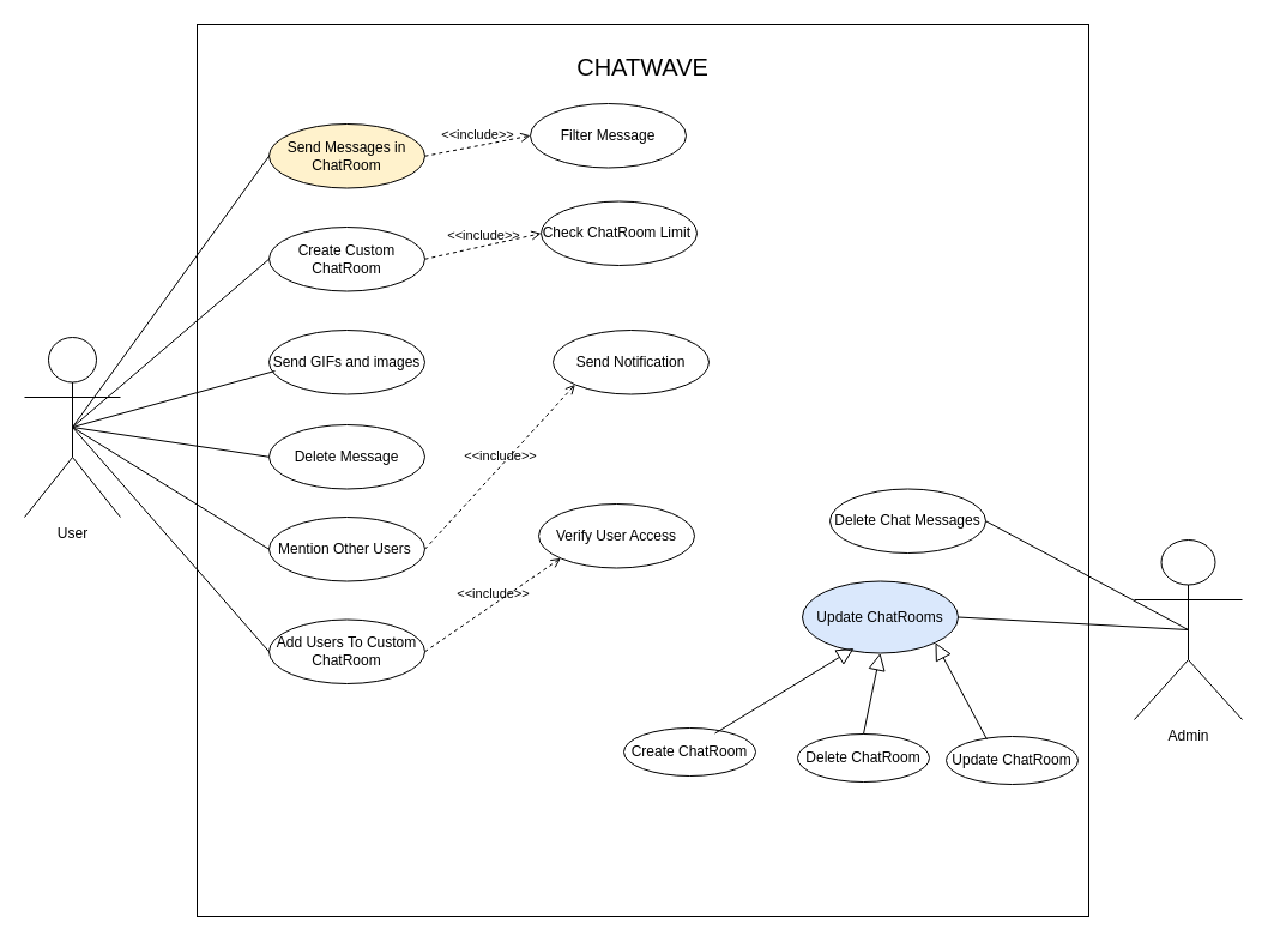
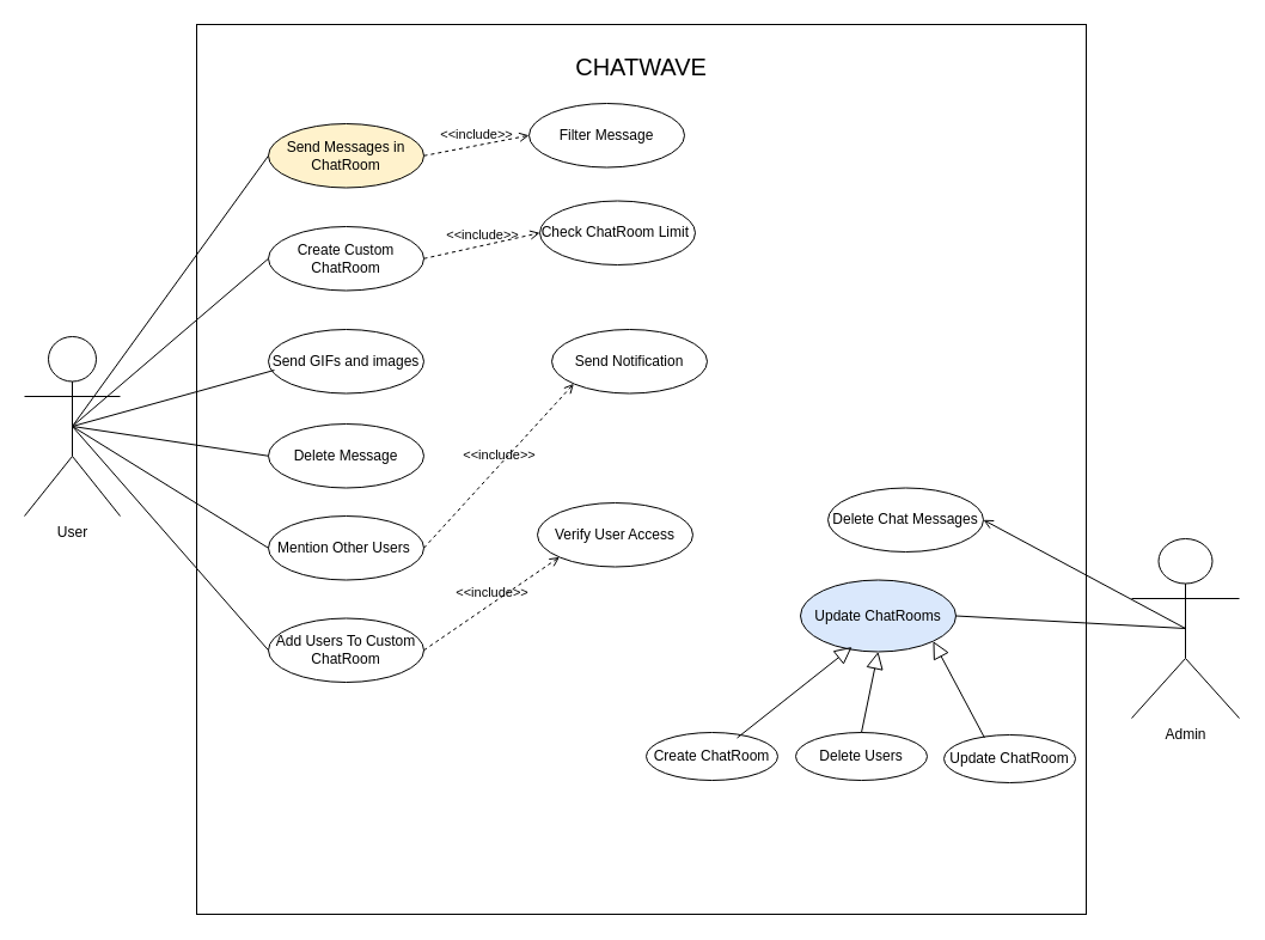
- <mxCell id="14" value="" style="endArrow=none;html=1;rounded=0;entryX=1;entryY=0.5;entryDx=0;entryDy=0;exitX=0.5;exitY=0.5;exitDx=0;exitDy=0;exitPerimeter=0;" edge="1" parent="1" source="5" target="6"><mxGeometry width="50" height="50" relative="1" as="geometry"><mxPoint x="84" y="262" as="sourcePoint" /><mxPoint x="264" y="99" as="targetPoint" /></mxGeometry></mxCell>
+ <mxCell id="14" value="" style="endArrow=open;html=1;rounded=0;entryX=1;entryY=0.5;entryDx=0;entryDy=0;exitX=0.5;exitY=0.5;exitDx=0;exitDy=0;exitPerimeter=0;" edge="1" parent="1" source="5" target="6"><mxGeometry width="50" height="50" relative="1" as="geometry"><mxPoint x="84" y="262" as="sourcePoint" /><mxPoint x="264" y="99" as="targetPoint" /></mxGeometry></mxCell>
- <mxCell id="8" value="Create ChatRoom" style="ellipse;whiteSpace=wrap;html=1;" vertex="1" parent="1"><mxGeometry x="520" y="607" width="110" height="40" as="geometry" /></mxCell>
+ <mxCell id="8" value="Create ChatRoom" style="ellipse;whiteSpace=wrap;html=1;" vertex="1" parent="1"><mxGeometry x="540" y="612" width="110" height="40" as="geometry" /></mxCell>
- <mxCell id="9" value="Delete ChatRoom" style="ellipse;whiteSpace=wrap;html=1;" vertex="1" parent="1"><mxGeometry x="665" y="612" width="110" height="40" as="geometry" /></mxCell>
+ <mxCell id="9" value="Delete Users" style="ellipse;whiteSpace=wrap;html=1;" vertex="1" parent="1"><mxGeometry x="665" y="612" width="110" height="40" as="geometry" /></mxCell>
